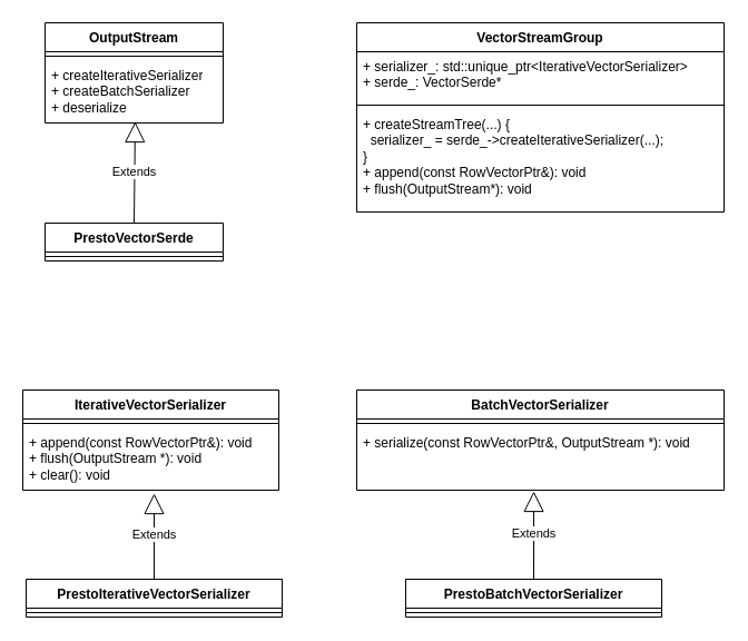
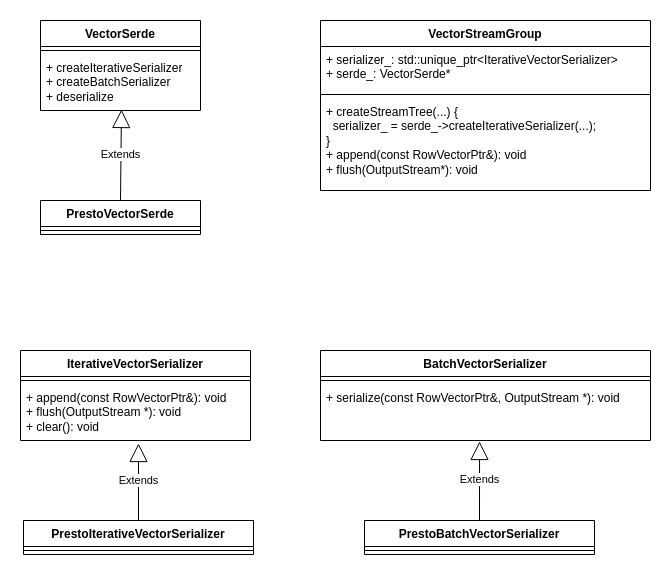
- <mxCell id="2" value="OutputStream" style="swimlane;fontStyle=1;align=center;verticalAlign=top;childLayout=stackLayout;horizontal=1;startSize=26;horizontalStack=0;resizeParent=1;resizeParentMax=0;resizeLast=0;collapsible=1;marginBottom=0;whiteSpace=wrap;html=1;" parent="1" vertex="1"><mxGeometry x="40" y="20" width="160" height="90" as="geometry" /></mxCell>
+ <mxCell id="2" value="VectorSerde" style="swimlane;fontStyle=1;align=center;verticalAlign=top;childLayout=stackLayout;horizontal=1;startSize=26;horizontalStack=0;resizeParent=1;resizeParentMax=0;resizeLast=0;collapsible=1;marginBottom=0;whiteSpace=wrap;html=1;" parent="1" vertex="1"><mxGeometry x="40" y="20" width="160" height="90" as="geometry" /></mxCell>
